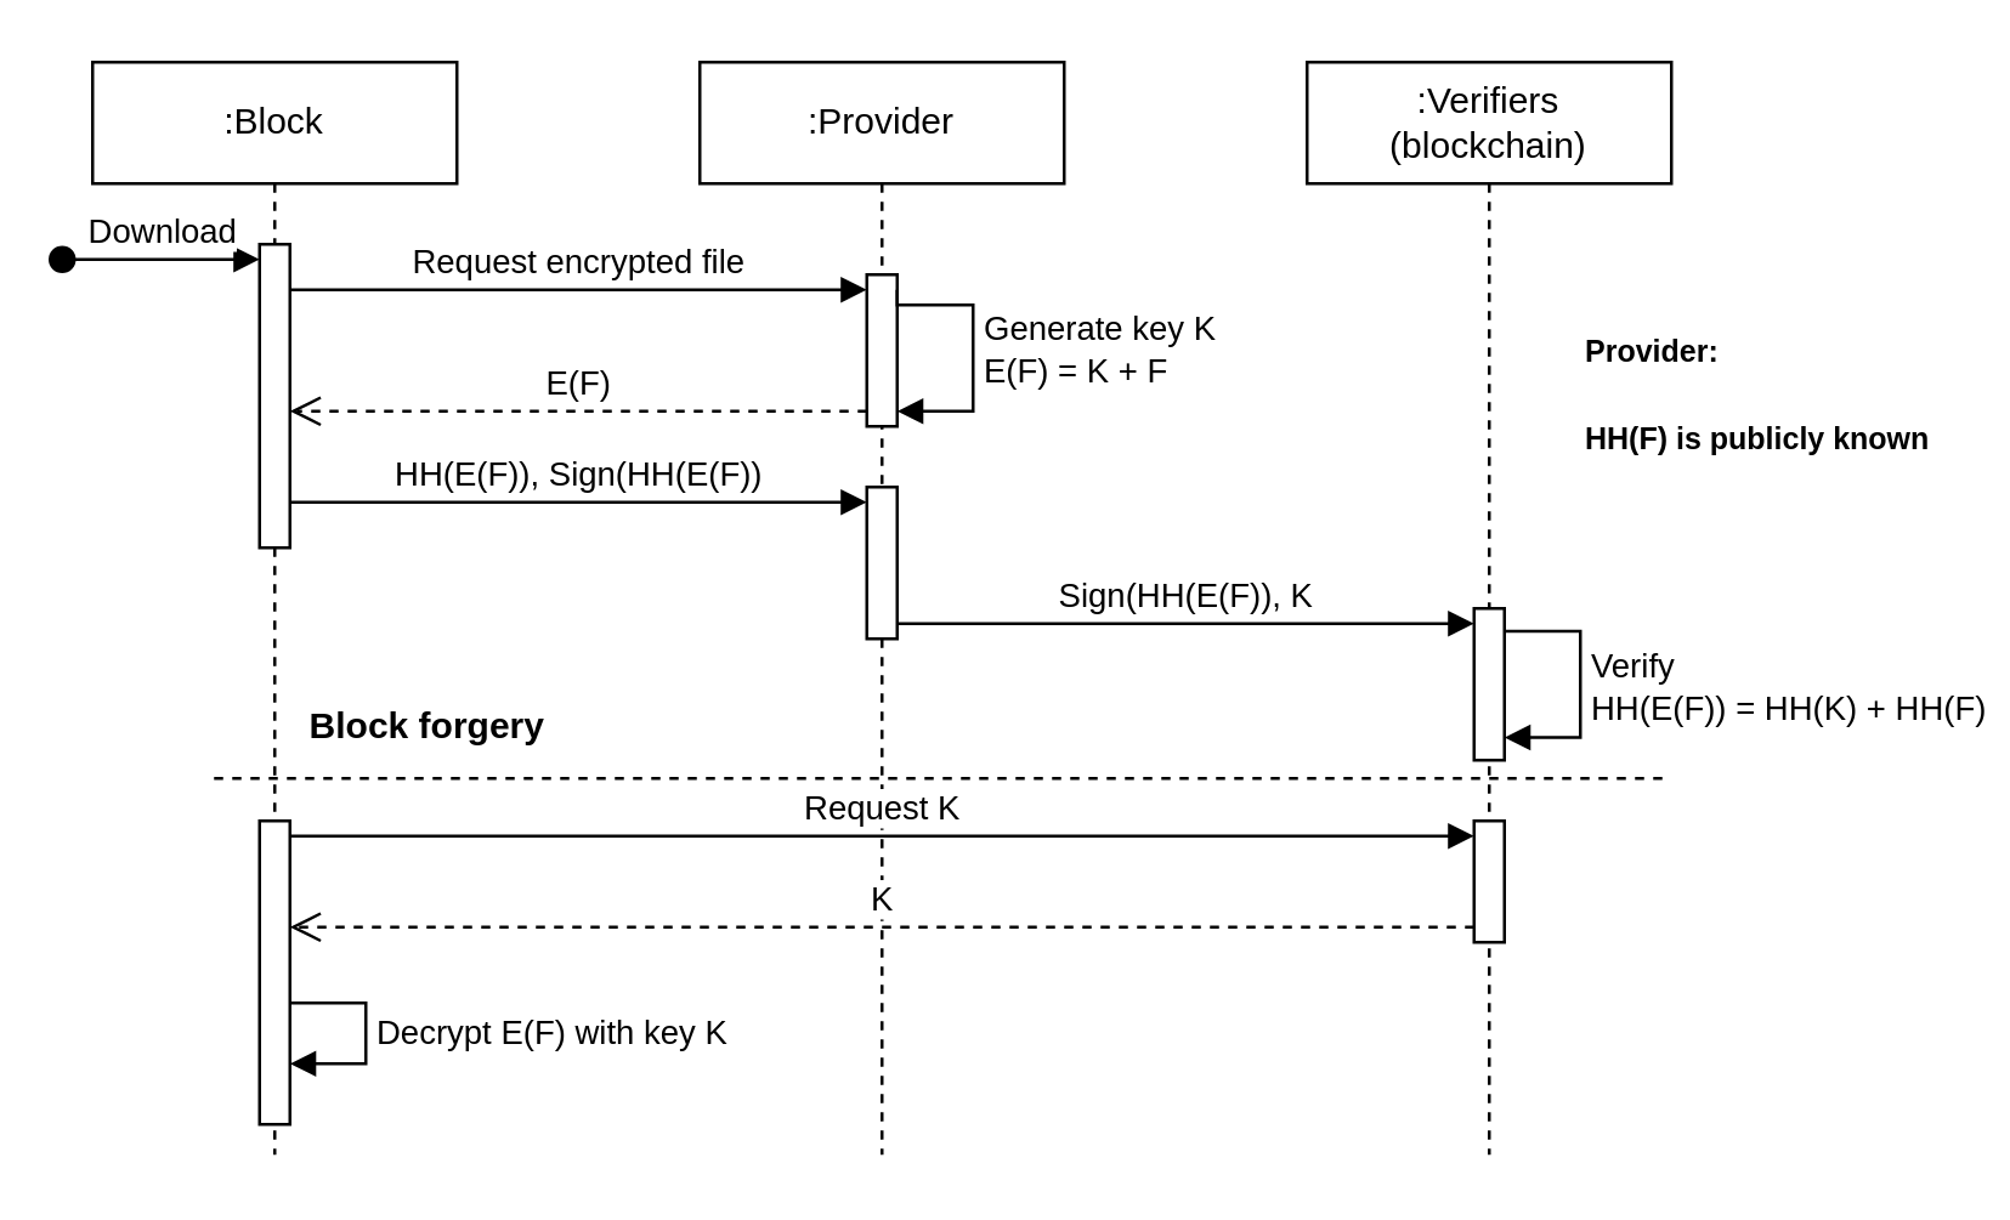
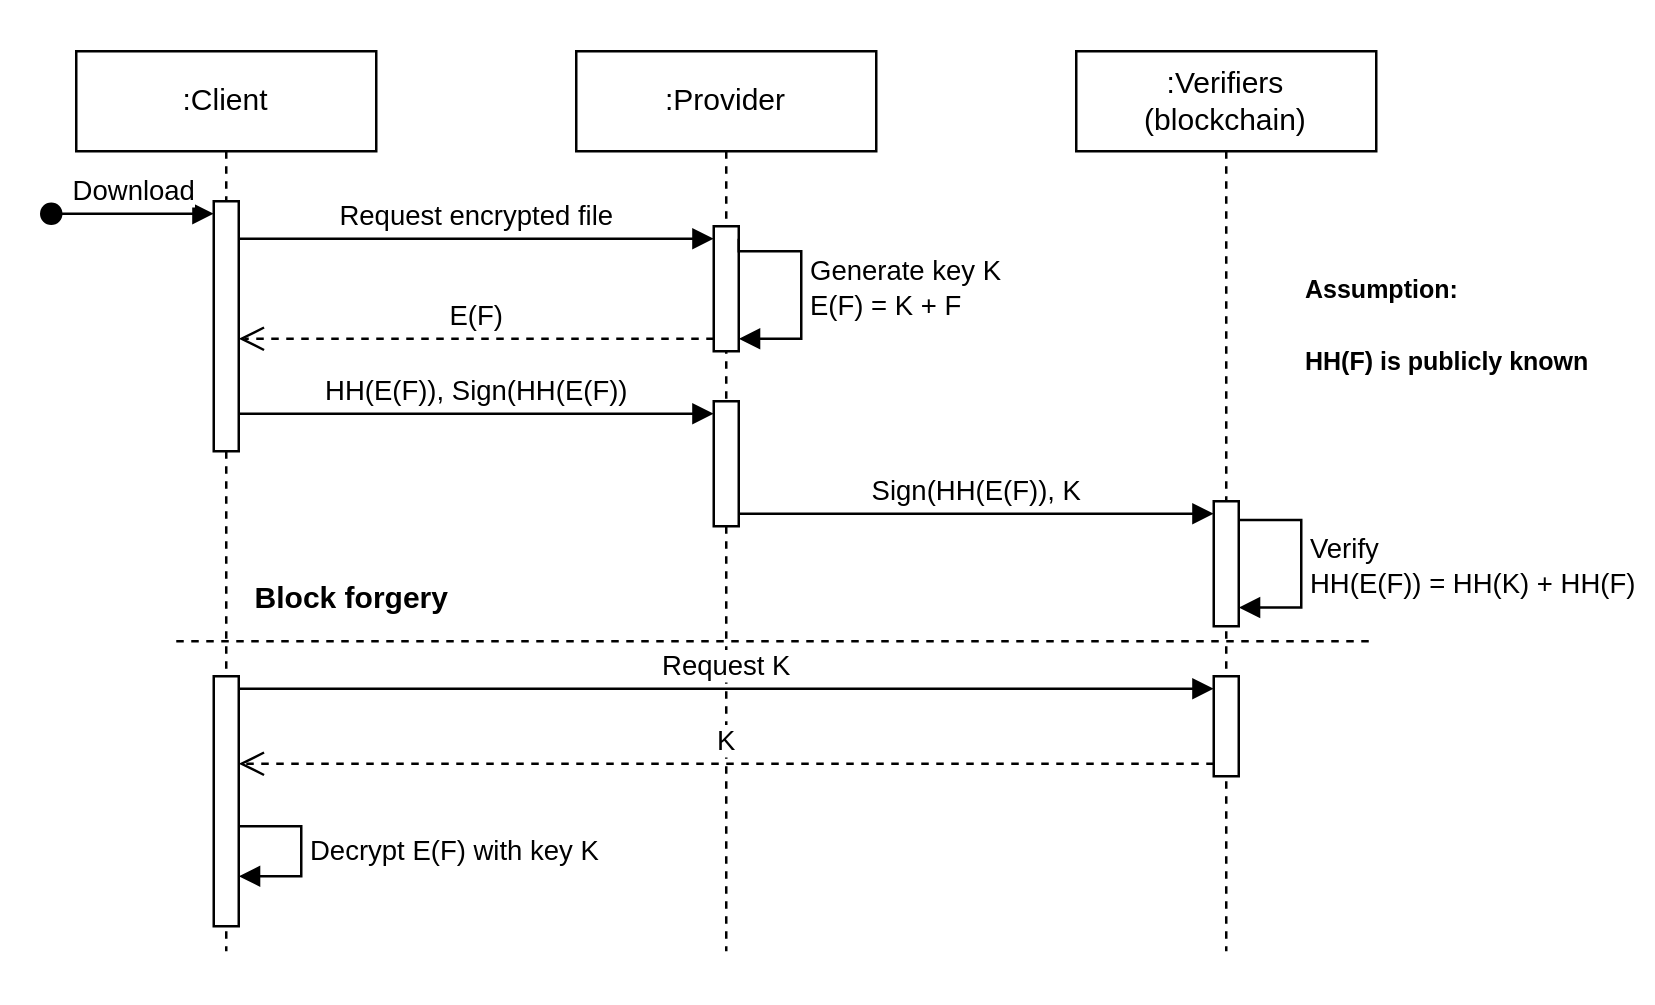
- <mxCell id="6" value=":Block" style="shape=umlLifeline;perimeter=lifelinePerimeter;whiteSpace=wrap;html=1;container=0;dropTarget=0;collapsible=0;recursiveResize=0;outlineConnect=0;portConstraint=eastwest;newEdgeStyle={&quot;edgeStyle&quot;:&quot;elbowEdgeStyle&quot;,&quot;elbow&quot;:&quot;vertical&quot;,&quot;curved&quot;:0,&quot;rounded&quot;:0};" parent="1" vertex="1"><mxGeometry x="30" y="20" width="120" height="360" as="geometry" /></mxCell>
+ <mxCell id="6" value=":Client" style="shape=umlLifeline;perimeter=lifelinePerimeter;whiteSpace=wrap;html=1;container=0;dropTarget=0;collapsible=0;recursiveResize=0;outlineConnect=0;portConstraint=eastwest;newEdgeStyle={&quot;edgeStyle&quot;:&quot;elbowEdgeStyle&quot;,&quot;elbow&quot;:&quot;vertical&quot;,&quot;curved&quot;:0,&quot;rounded&quot;:0};" parent="1" vertex="1"><mxGeometry x="30" y="20" width="120" height="360" as="geometry" /></mxCell>
- <mxCell id="23" value="&lt;h1 style=&quot;margin-top: 0px;&quot;&gt;&lt;font style=&quot;font-size: 10px;&quot;&gt;Provider:&lt;br&gt;HH(F) is publicly known&lt;/font&gt;&lt;/h1&gt;" style="text;html=1;whiteSpace=wrap;overflow=hidden;rounded=0;" vertex="1" parent="1"><mxGeometry x="520" y="90" width="120" height="80" as="geometry" /></mxCell>
+ <mxCell id="23" value="&lt;h1 style=&quot;margin-top: 0px;&quot;&gt;&lt;font style=&quot;font-size: 10px;&quot;&gt;Assumption:&lt;br&gt;HH(F) is publicly known&lt;/font&gt;&lt;/h1&gt;" style="text;html=1;whiteSpace=wrap;overflow=hidden;rounded=0;" vertex="1" parent="1"><mxGeometry x="520" y="90" width="120" height="80" as="geometry" /></mxCell>
